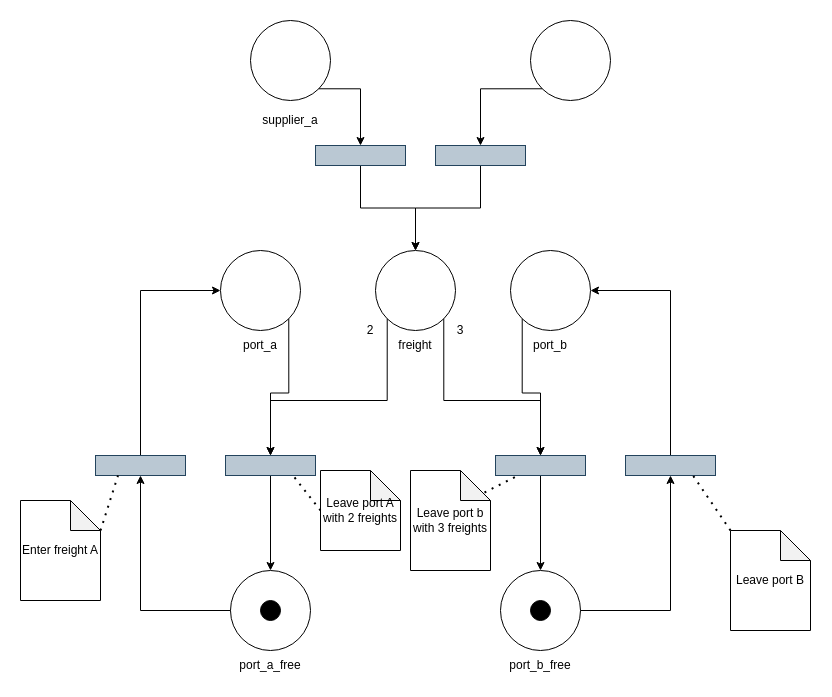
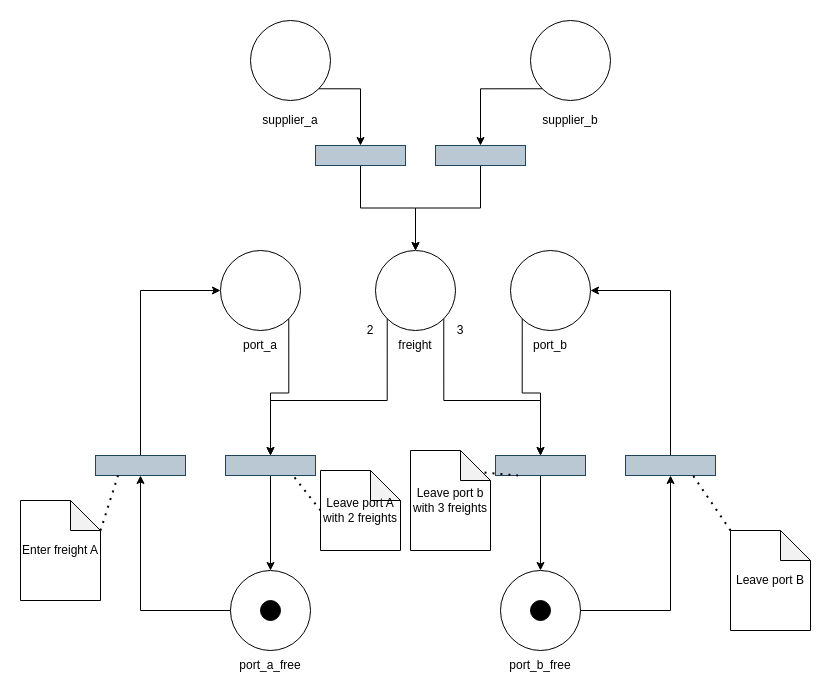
+ <mxCell id="53" value="supplier_b" style="text;html=1;strokeColor=none;fillColor=none;align=center;verticalAlign=middle;whiteSpace=wrap;rounded=0;" vertex="1" parent="51"><mxGeometry y="89.048" width="80" height="20.952" as="geometry" /></mxCell>
- <mxCell id="33" value="Leave port b with 3 freights" style="shape=note;whiteSpace=wrap;html=1;backgroundOutline=1;darkOpacity=0.05;" vertex="1" parent="1"><mxGeometry x="410" y="470" width="80" height="100" as="geometry" /></mxCell>
+ <mxCell id="33" value="Leave port b with 3 freights" style="shape=note;whiteSpace=wrap;html=1;backgroundOutline=1;darkOpacity=0.05;" vertex="1" parent="1"><mxGeometry x="410" y="450" width="80" height="100" as="geometry" /></mxCell>
